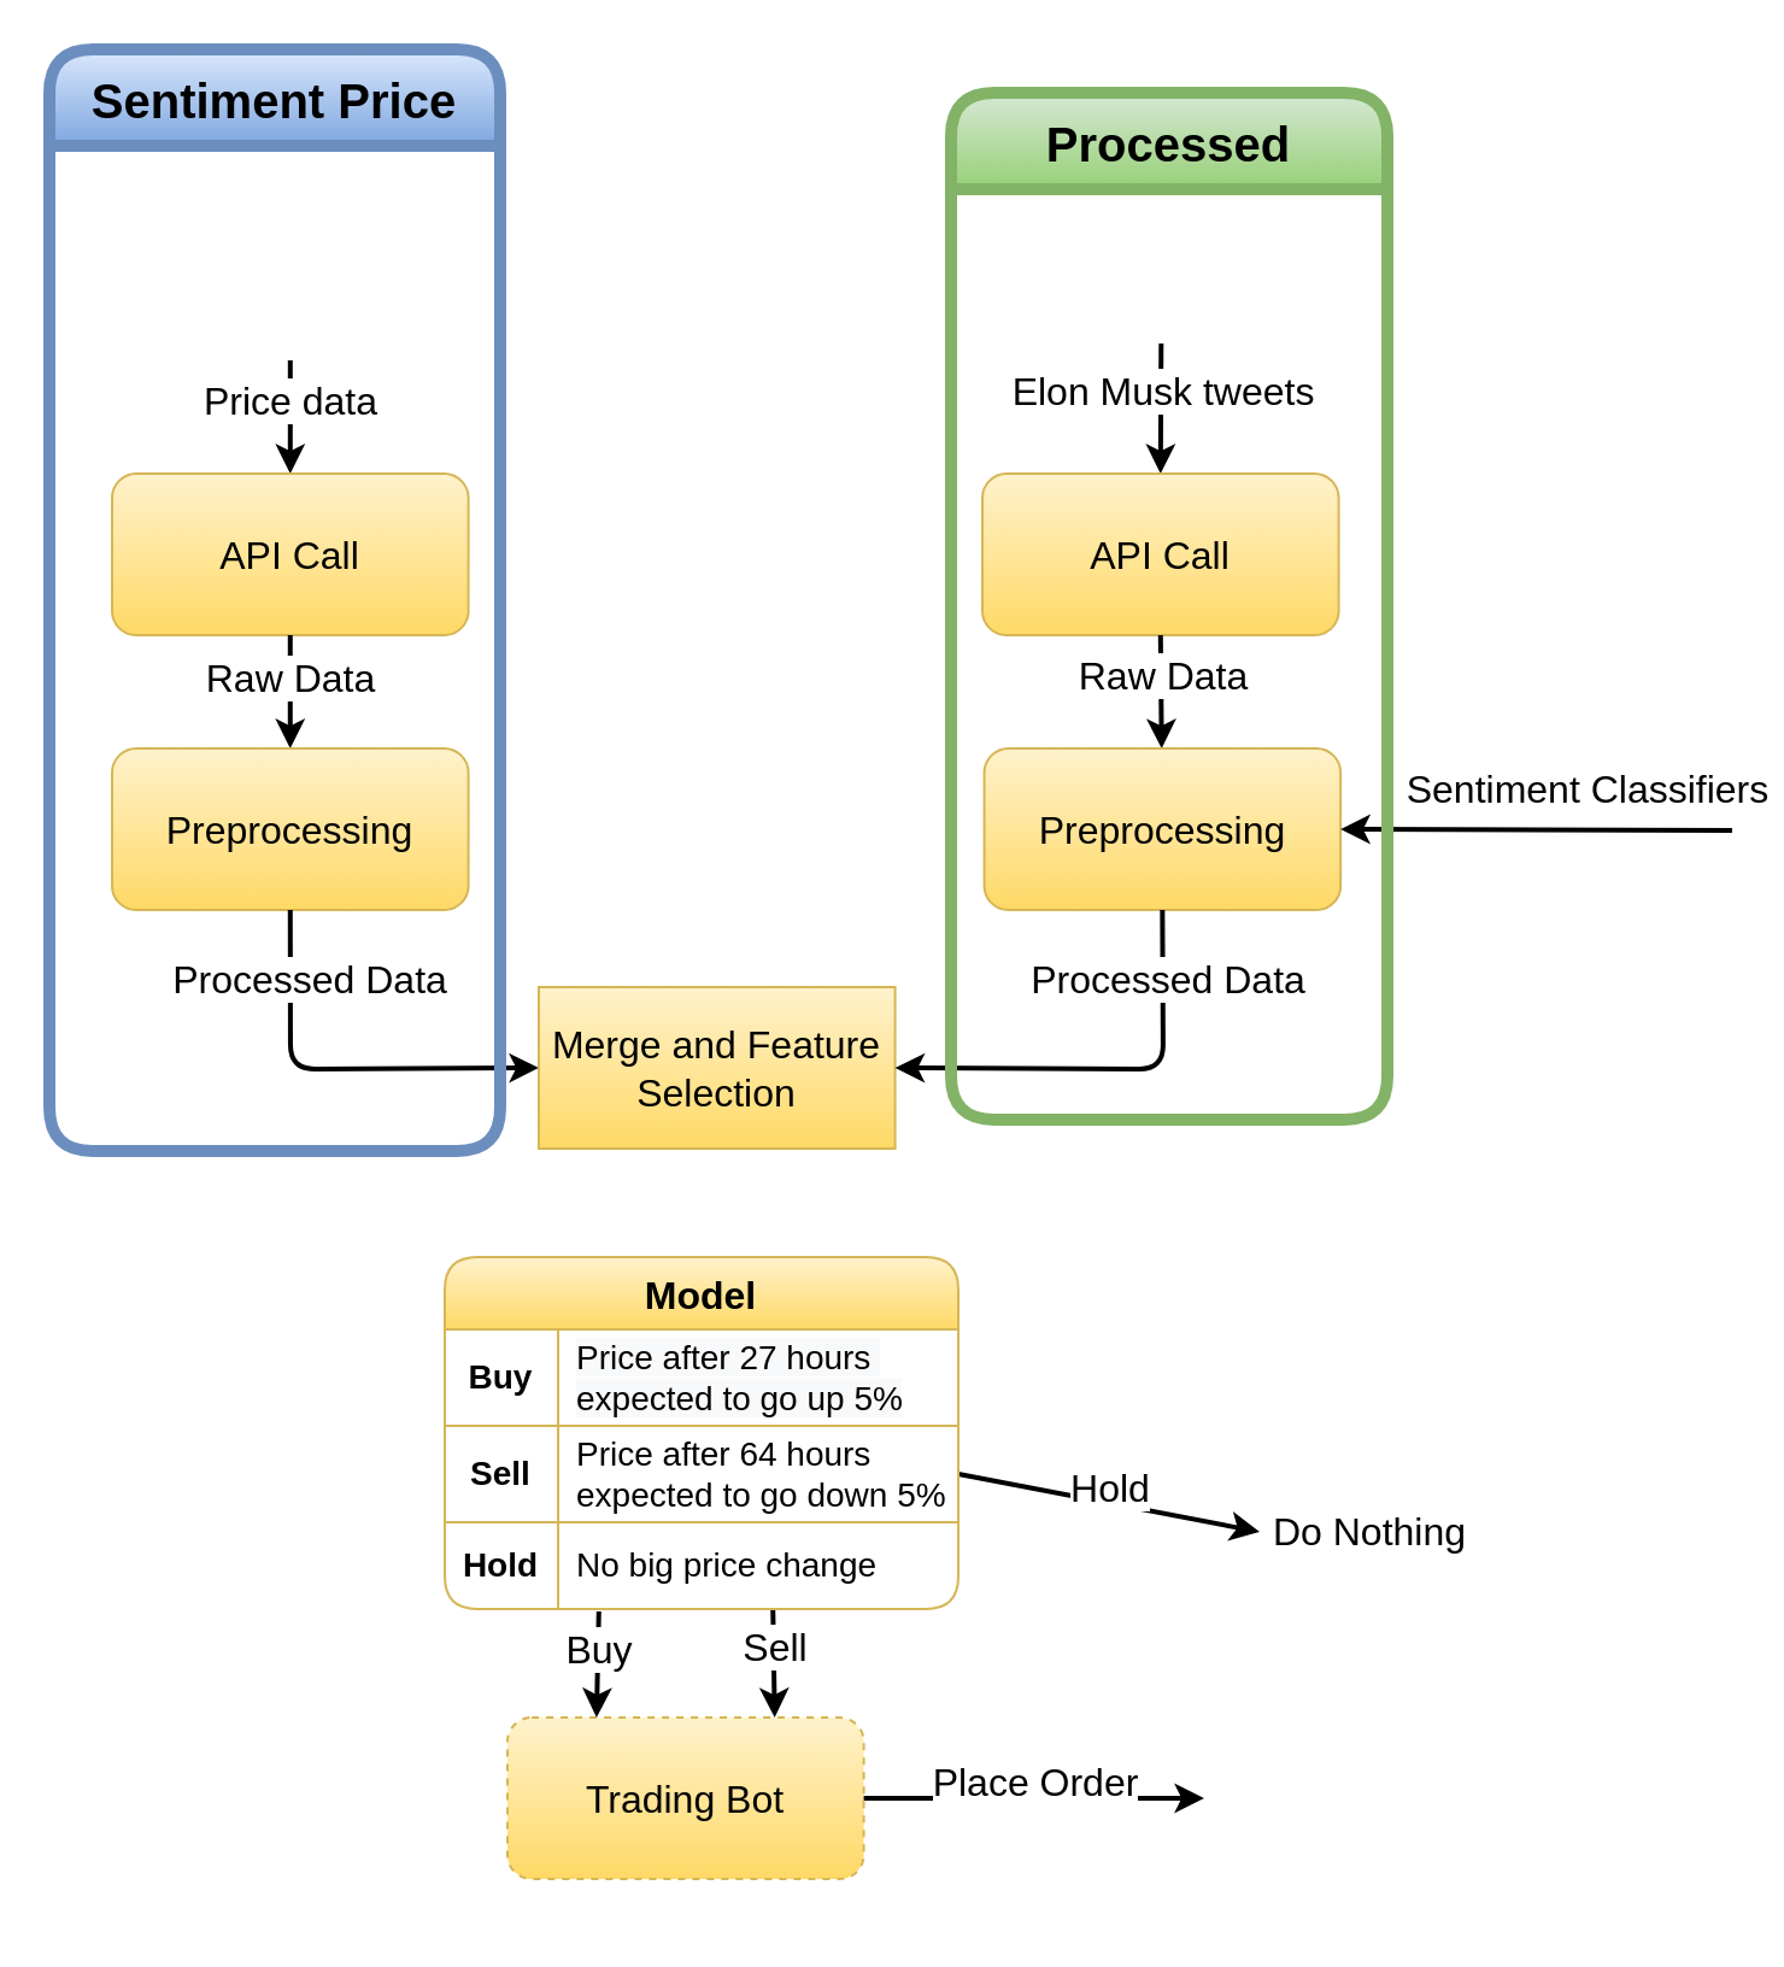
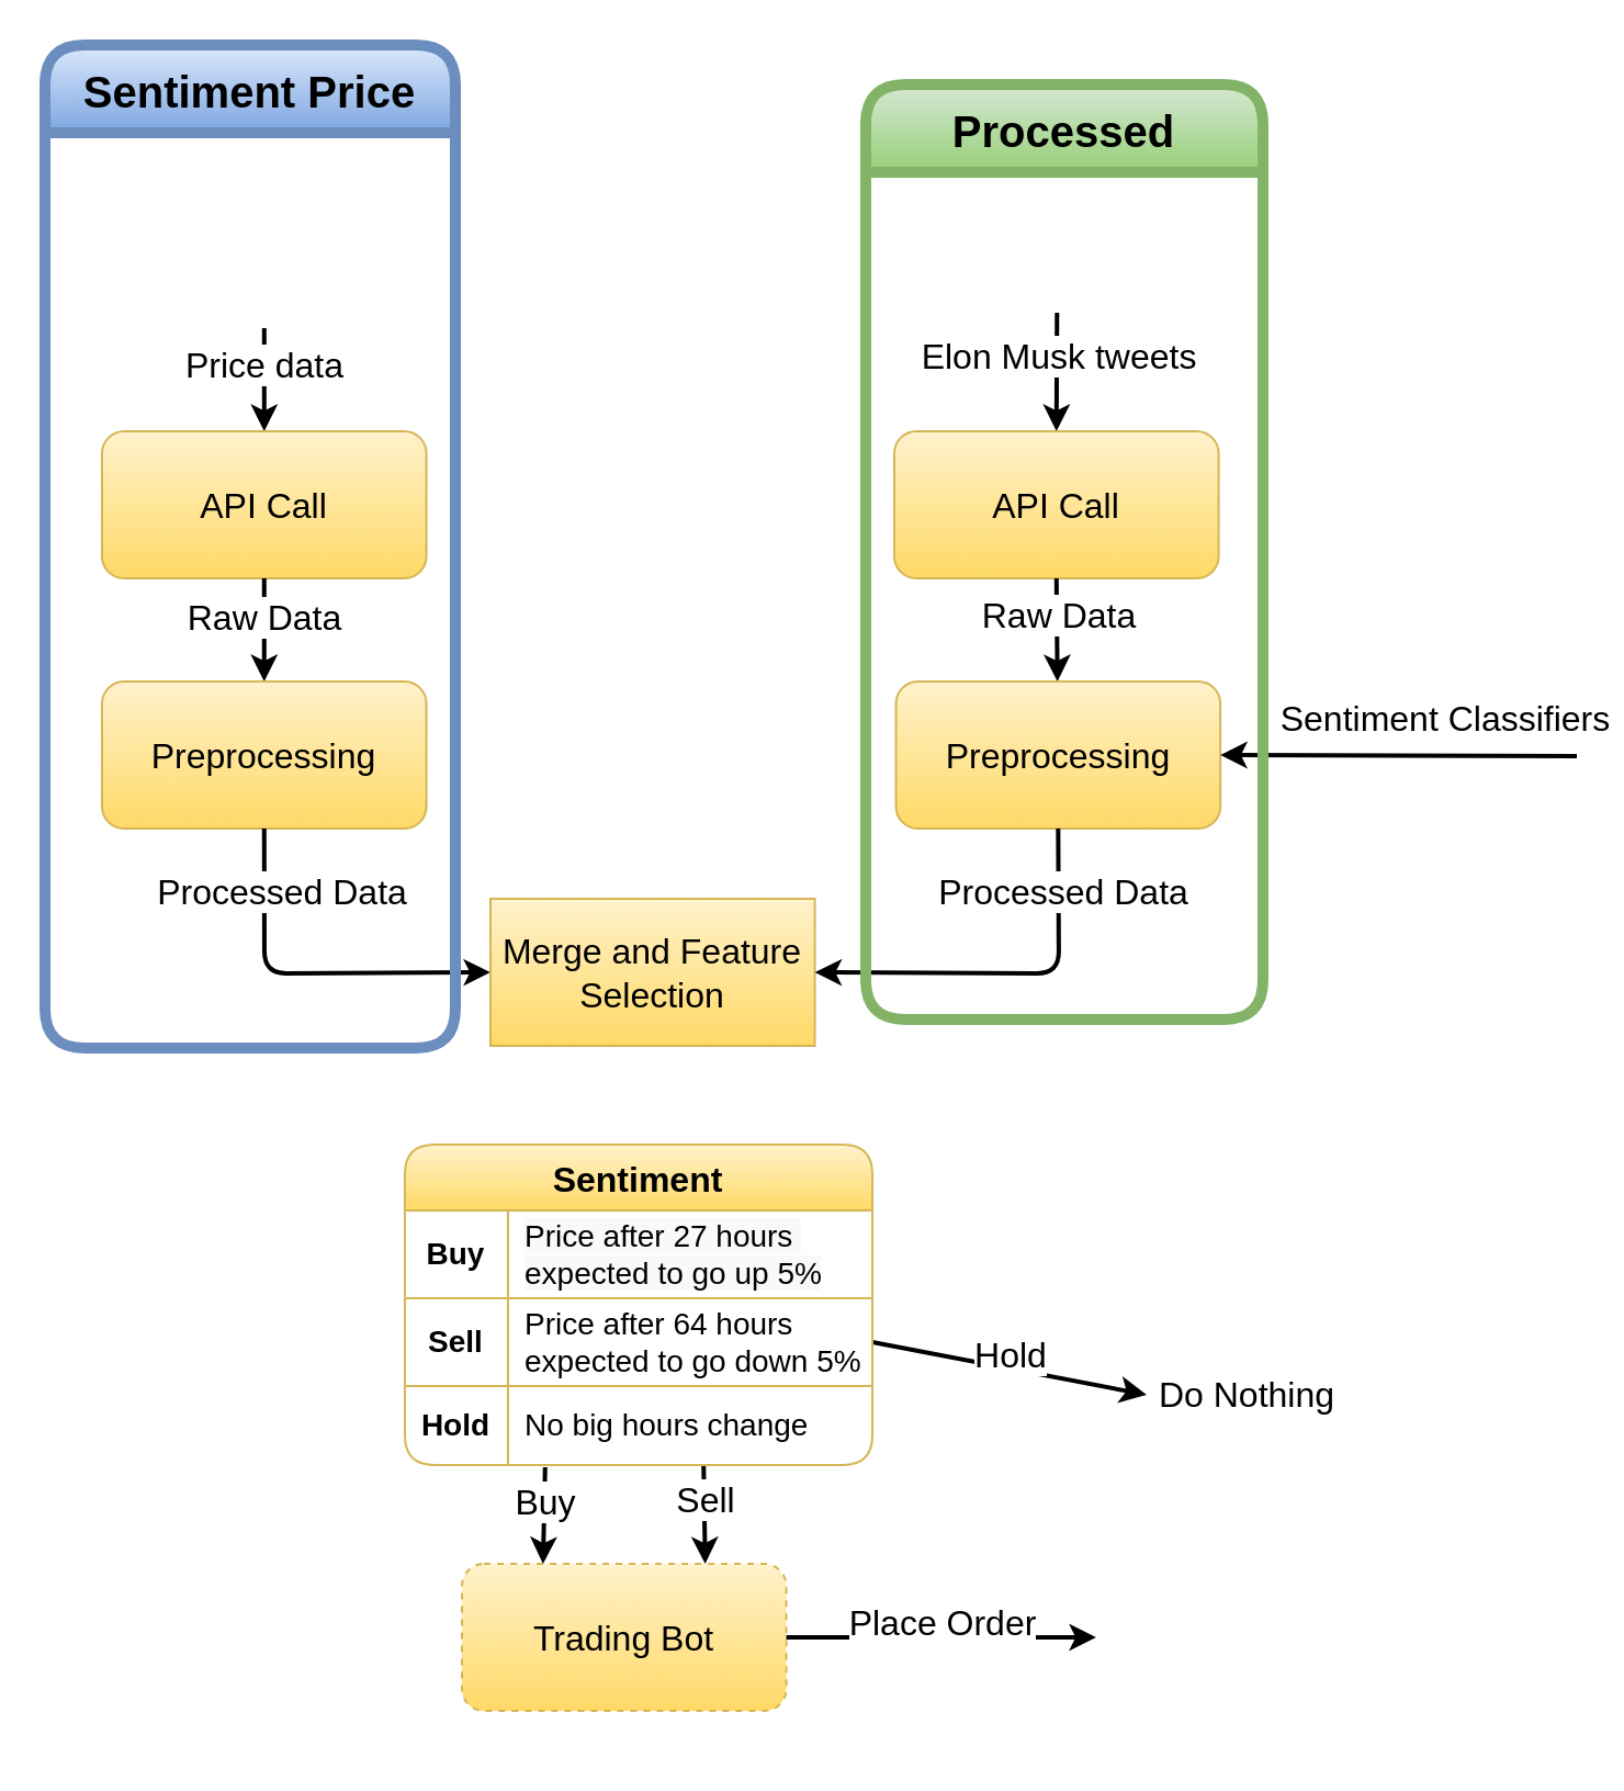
- <mxCell id="32" value="Model" style="shape=table;startSize=30;container=1;collapsible=0;childLayout=tableLayout;fixedRows=0;rowLines=1;fontStyle=1;align=center;rounded=1;shadow=0;glass=0;fontSize=16;gradientColor=#ffd966;fillColor=#fff2cc;strokeColor=#d6b656;" parent="1" vertex="1"><mxGeometry x="184" y="521" width="213" height="146" as="geometry" /></mxCell>
+ <mxCell id="32" value="Sentiment" style="shape=table;startSize=30;container=1;collapsible=0;childLayout=tableLayout;fixedRows=0;rowLines=1;fontStyle=1;align=center;rounded=1;shadow=0;glass=0;fontSize=16;gradientColor=#ffd966;fillColor=#fff2cc;strokeColor=#d6b656;" parent="1" vertex="1"><mxGeometry x="184" y="521" width="213" height="146" as="geometry" /></mxCell>
- <mxCell id="41" value="&lt;font style=&quot;font-size: 14px;&quot;&gt;No big price change&lt;/font&gt;" style="shape=partialRectangle;html=1;whiteSpace=wrap;connectable=0;fillColor=none;top=0;left=0;bottom=0;right=0;align=left;spacingLeft=6;overflow=hidden;fontSize=14;" parent="39" vertex="1"><mxGeometry x="47" width="166" height="36" as="geometry" /></mxCell>
+ <mxCell id="41" value="&lt;font style=&quot;font-size: 14px;&quot;&gt;No big hours change&lt;/font&gt;" style="shape=partialRectangle;html=1;whiteSpace=wrap;connectable=0;fillColor=none;top=0;left=0;bottom=0;right=0;align=left;spacingLeft=6;overflow=hidden;fontSize=14;" parent="39" vertex="1"><mxGeometry x="47" width="166" height="36" as="geometry" /></mxCell>
